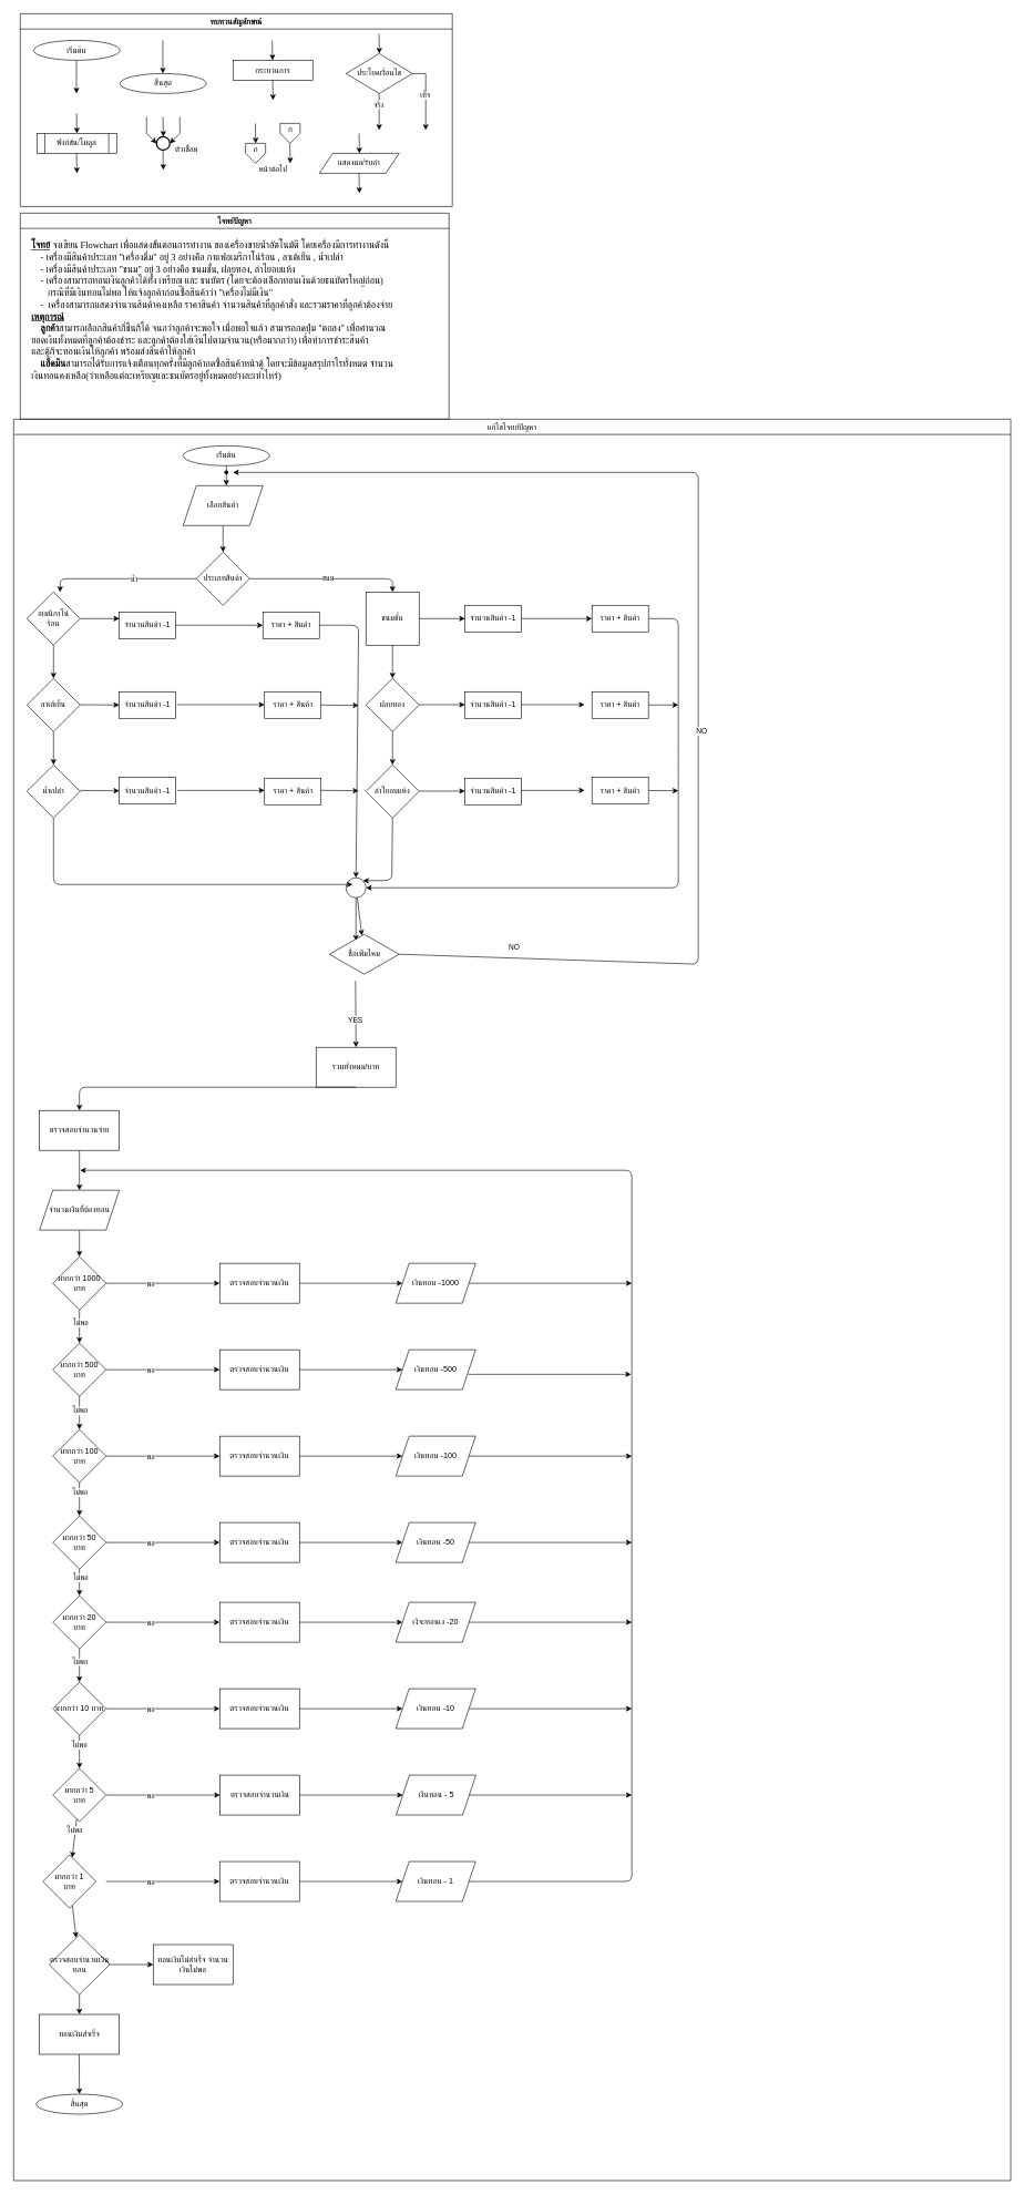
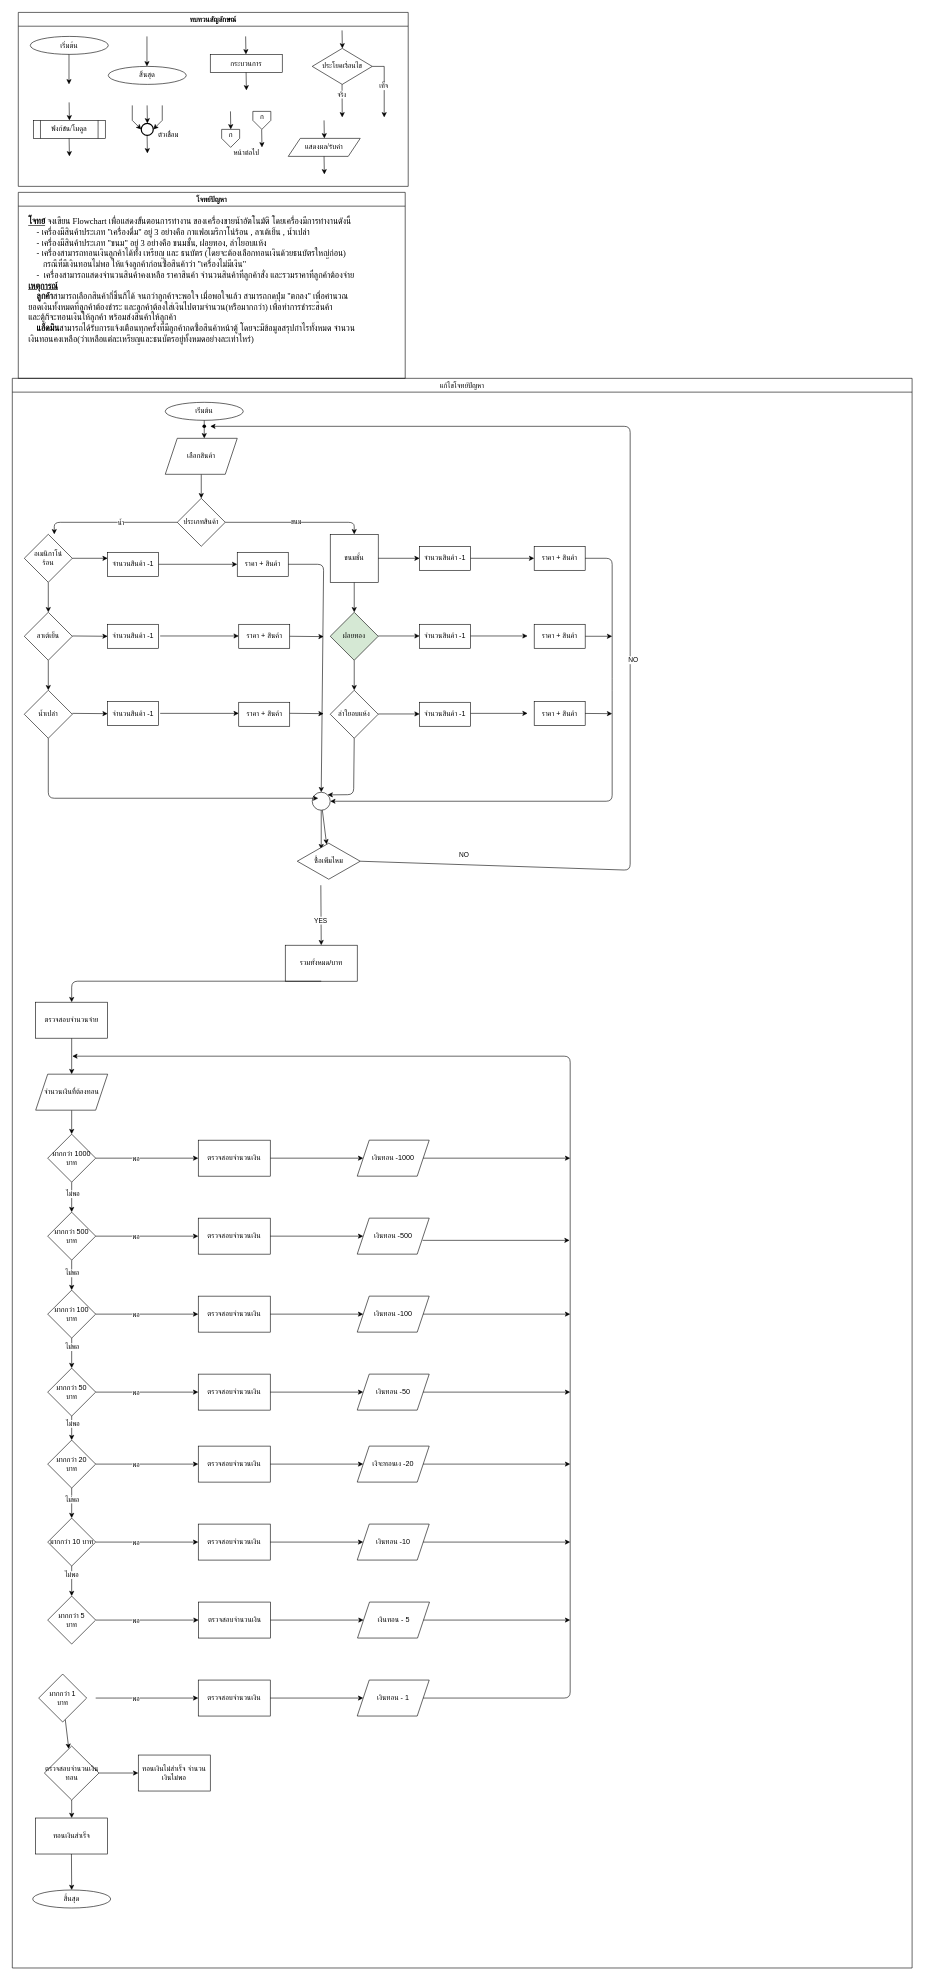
- <mxCell id="50" value="ฝอยทอง" style="rhombus;whiteSpace=wrap;html=1;" parent="35" vertex="1"><mxGeometry x="530" y="390" width="80" height="80" as="geometry" /></mxCell>
+ <mxCell id="50" value="ฝอยทอง" style="rhombus;whiteSpace=wrap;html=1;fillColor=#d5e8d4;" parent="35" vertex="1"><mxGeometry x="530" y="390" width="80" height="80" as="geometry" /></mxCell>
- <mxCell id="113" value="" style="edgeStyle=none;html=1;" edge="1" parent="35" source="115" target="117"><mxGeometry relative="1" as="geometry" /></mxCell>
- <mxCell id="114" value="ไ่ม่พอ" style="edgeLabel;html=1;align=center;verticalAlign=middle;resizable=0;points=[];" vertex="1" connectable="0" parent="113"><mxGeometry x="-0.408" y="-1" relative="1" as="geometry"><mxPoint as="offset" /></mxGeometry></mxCell>
